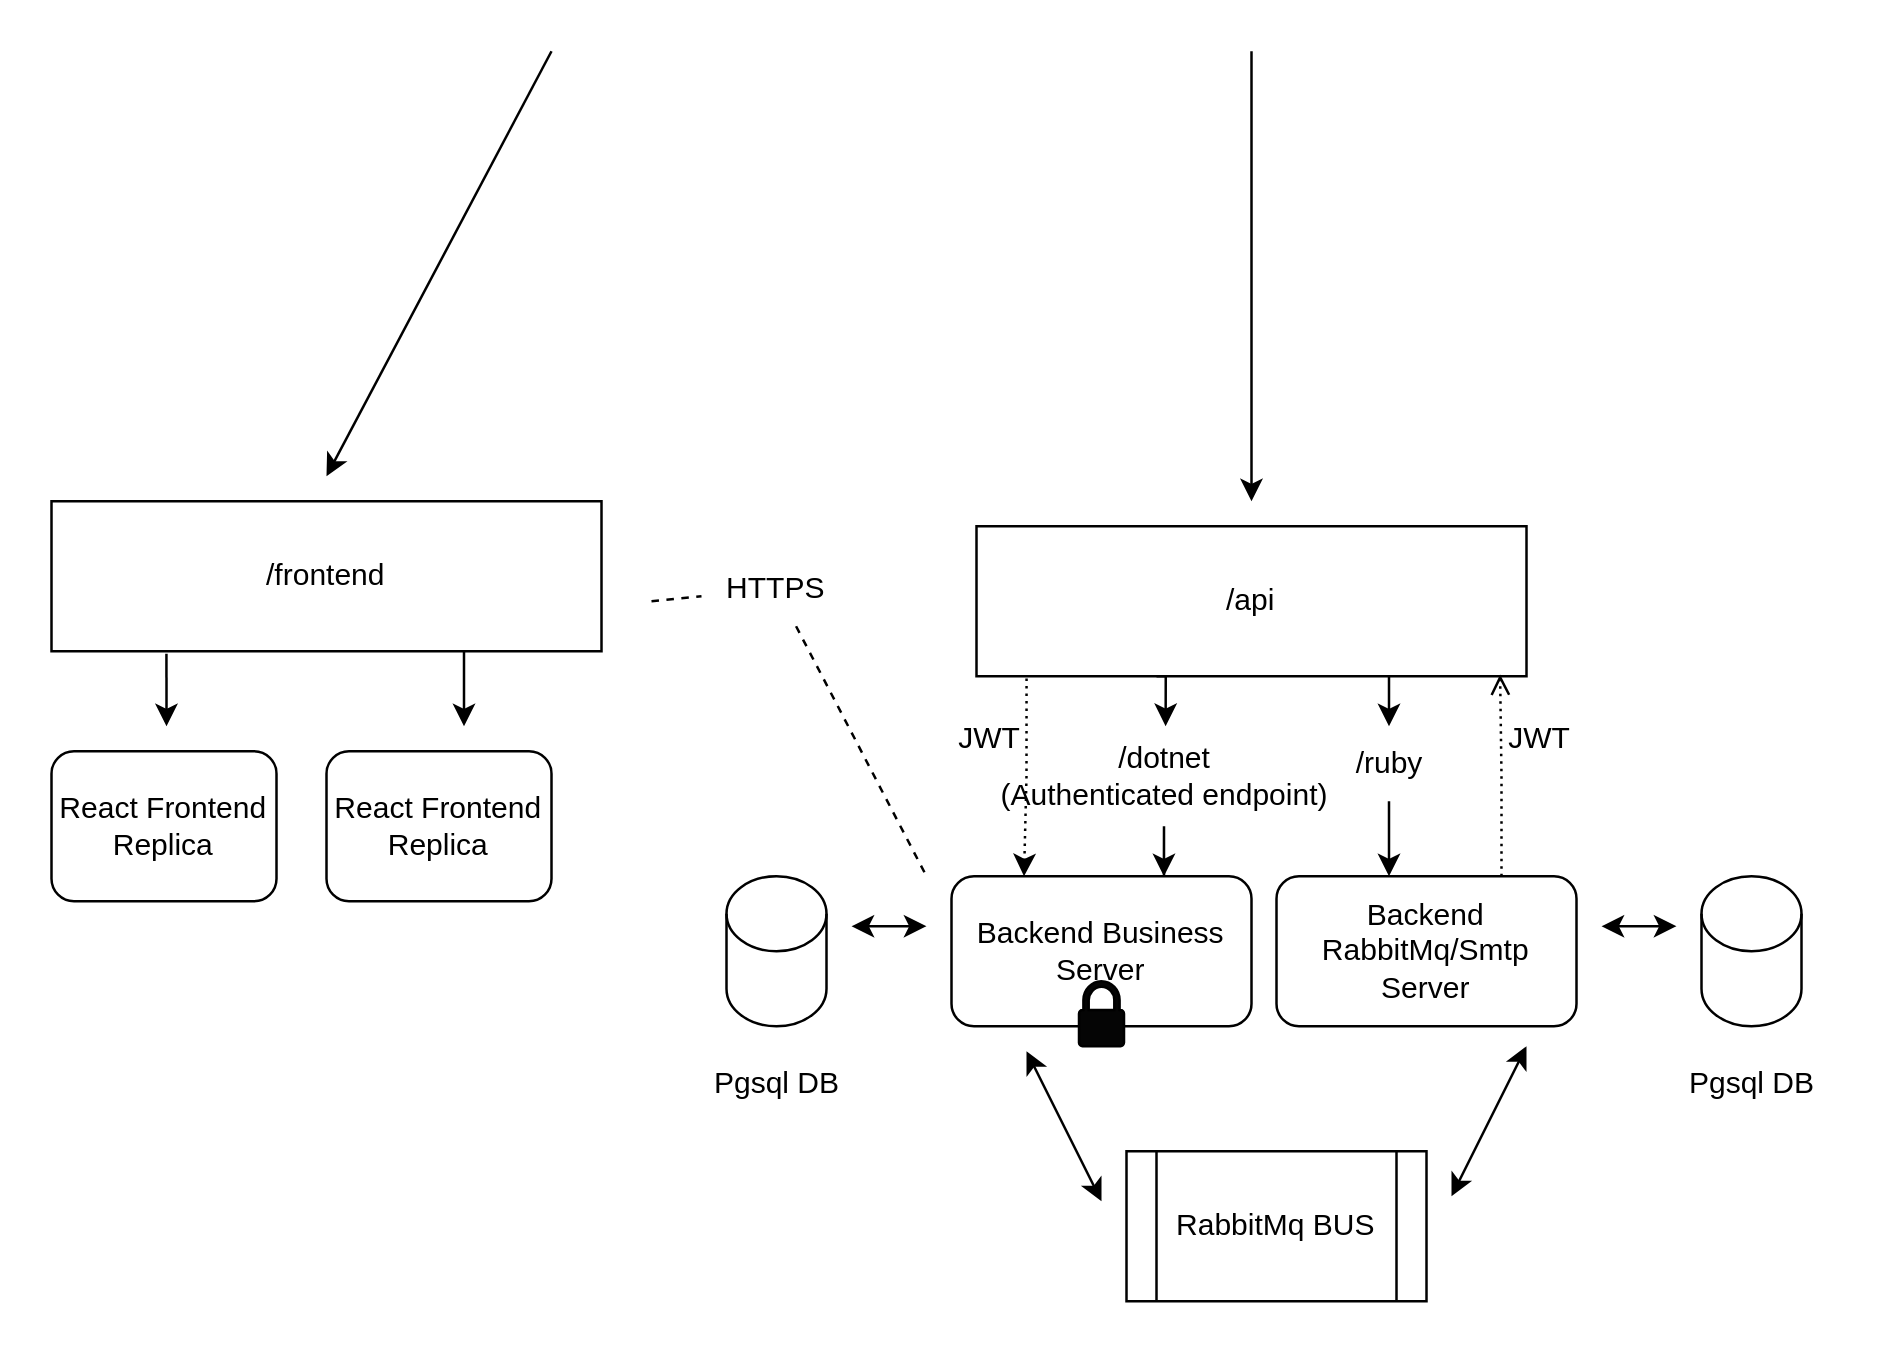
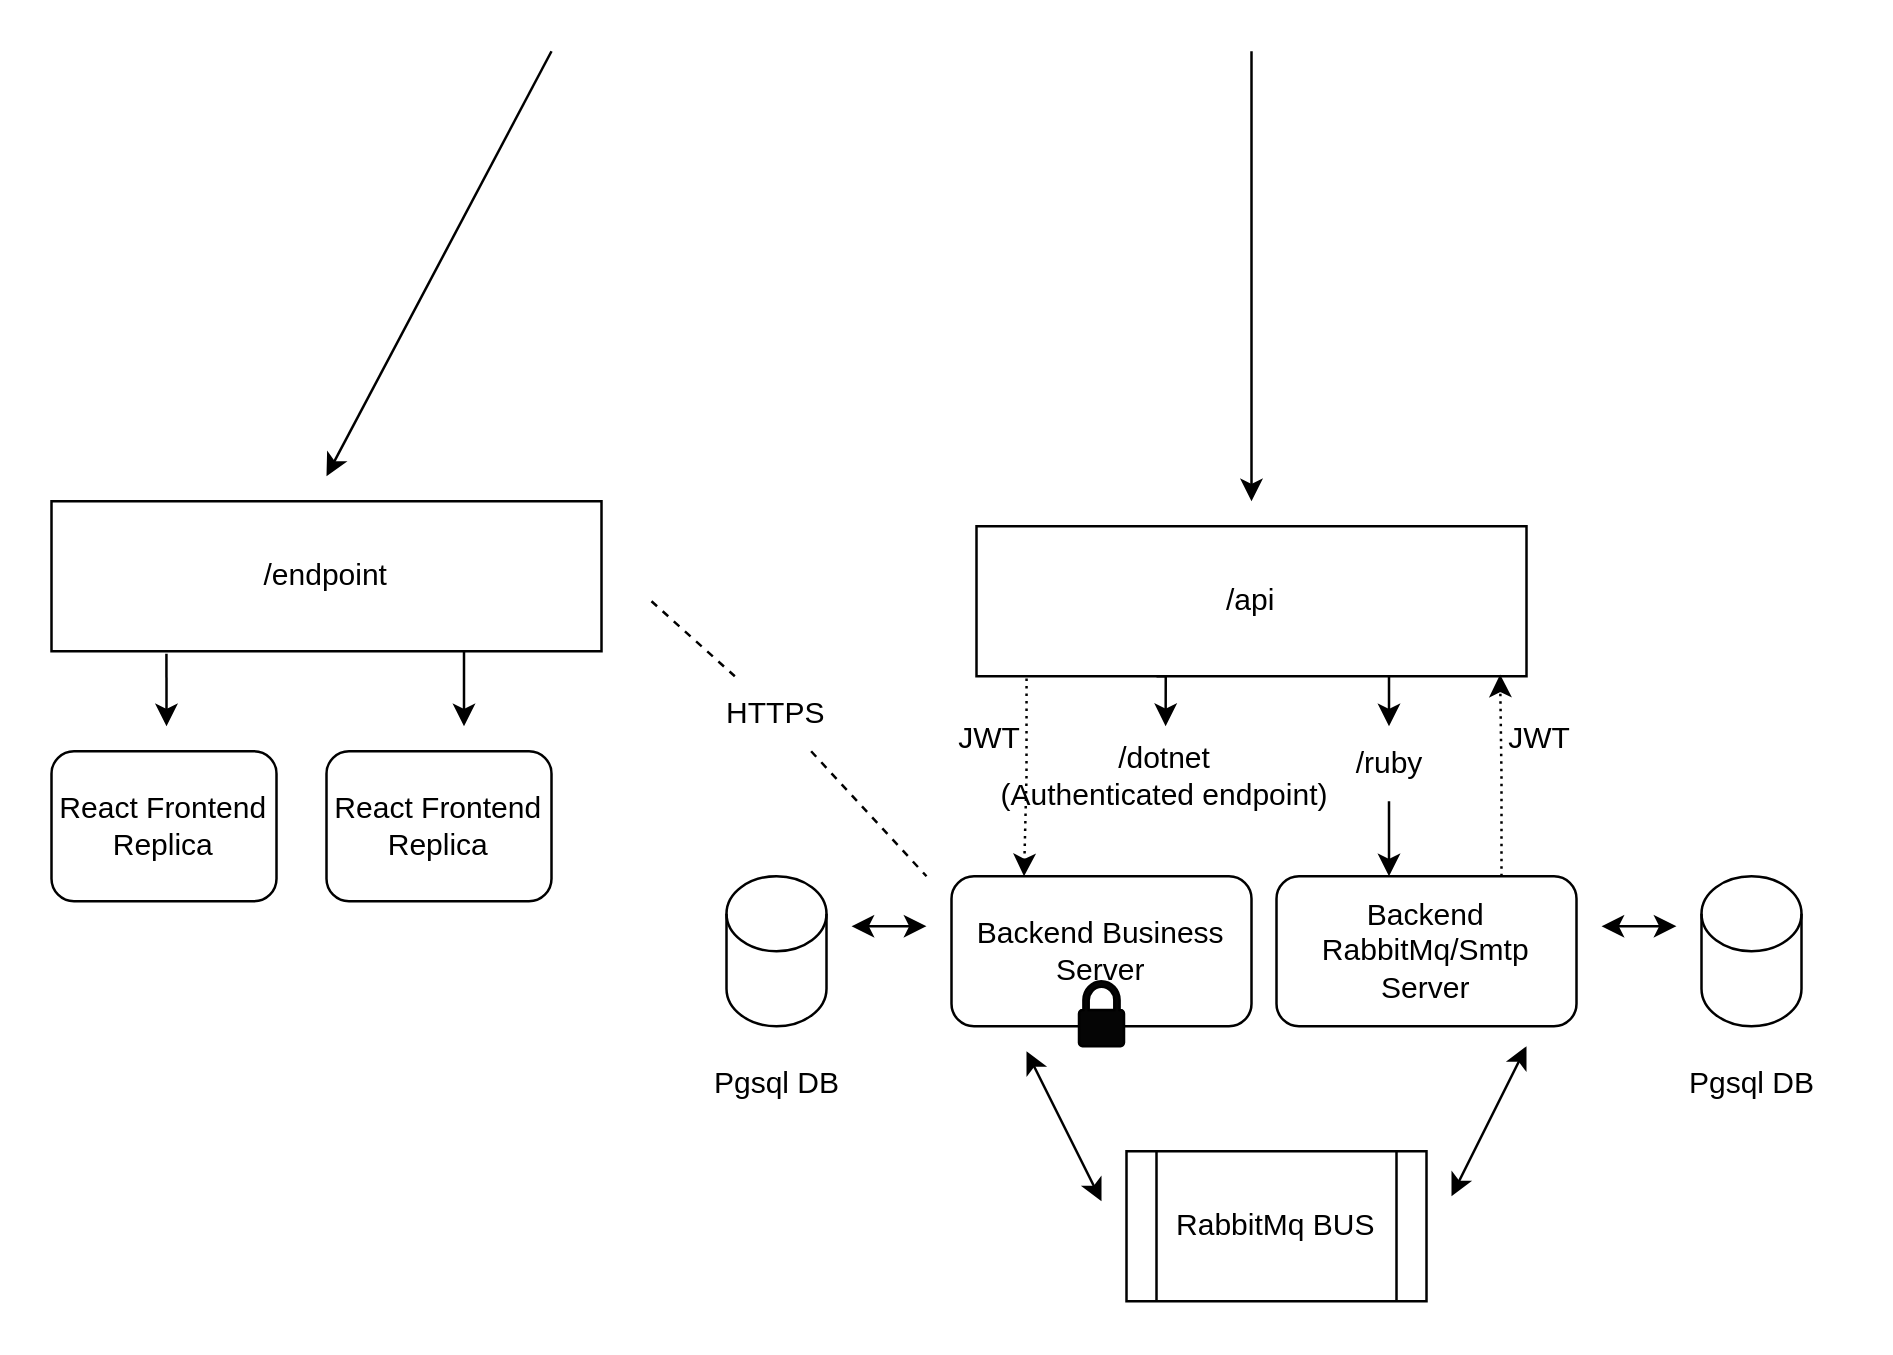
- <mxCell id="7" value="/frontend" style="rounded=0;whiteSpace=wrap;html=1;" parent="1" vertex="1"><mxGeometry x="20" y="200" width="220" height="60" as="geometry" /></mxCell>
+ <mxCell id="7" value="/endpoint" style="rounded=0;whiteSpace=wrap;html=1;" parent="1" vertex="1"><mxGeometry x="20" y="200" width="220" height="60" as="geometry" /></mxCell>
- <mxCell id="25" value="HTTPS" style="text;html=1;align=center;verticalAlign=middle;whiteSpace=wrap;rounded=0;" parent="1" vertex="1"><mxGeometry x="280" y="220" width="60" height="30" as="geometry" /></mxCell>
+ <mxCell id="25" value="HTTPS" style="text;html=1;align=center;verticalAlign=middle;whiteSpace=wrap;rounded=0;" parent="1" vertex="1"><mxGeometry x="280" y="270" width="60" height="30" as="geometry" /></mxCell>
- <mxCell id="30" style="edgeStyle=orthogonalEdgeStyle;rounded=0;orthogonalLoop=1;jettySize=auto;html=1;exitX=0.75;exitY=0;exitDx=0;exitDy=0;entryX=0.952;entryY=0.989;entryDx=0;entryDy=0;entryPerimeter=0;dashed=1;dashPattern=1 2;endArrow=open;" edge="1" parent="1" source="13" target="6"><mxGeometry relative="1" as="geometry" /></mxCell>
+ <mxCell id="30" style="edgeStyle=orthogonalEdgeStyle;rounded=0;orthogonalLoop=1;jettySize=auto;html=1;exitX=0.75;exitY=0;exitDx=0;exitDy=0;entryX=0.952;entryY=0.989;entryDx=0;entryDy=0;entryPerimeter=0;dashed=1;dashPattern=1 2;" edge="1" parent="1" source="13" target="6"><mxGeometry relative="1" as="geometry" /></mxCell>
- <mxCell id="33" style="edgeStyle=orthogonalEdgeStyle;rounded=0;orthogonalLoop=1;jettySize=auto;html=1;entryX=0.708;entryY=0;entryDx=0;entryDy=0;entryPerimeter=0;" edge="1" parent="1" source="31" target="12"><mxGeometry relative="1" as="geometry" /></mxCell>
